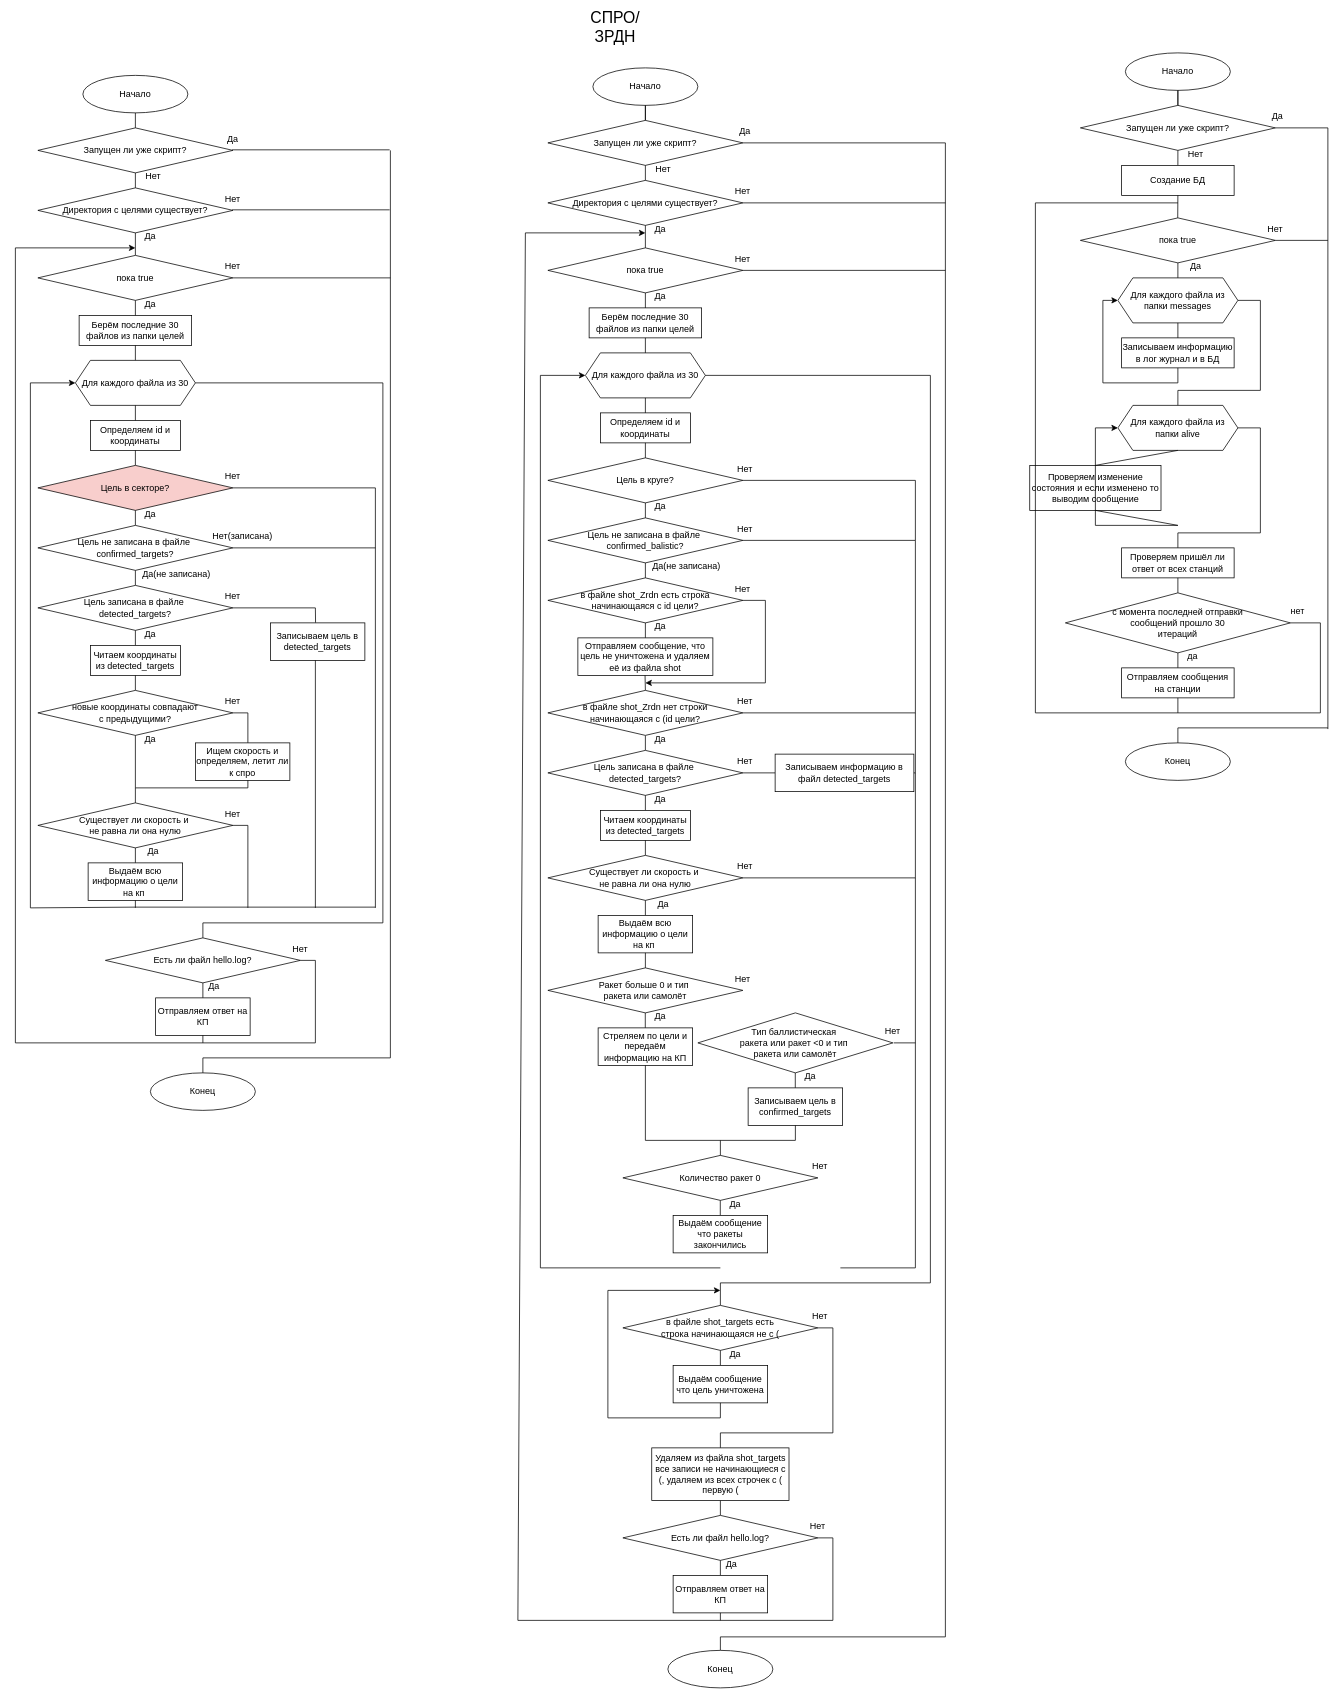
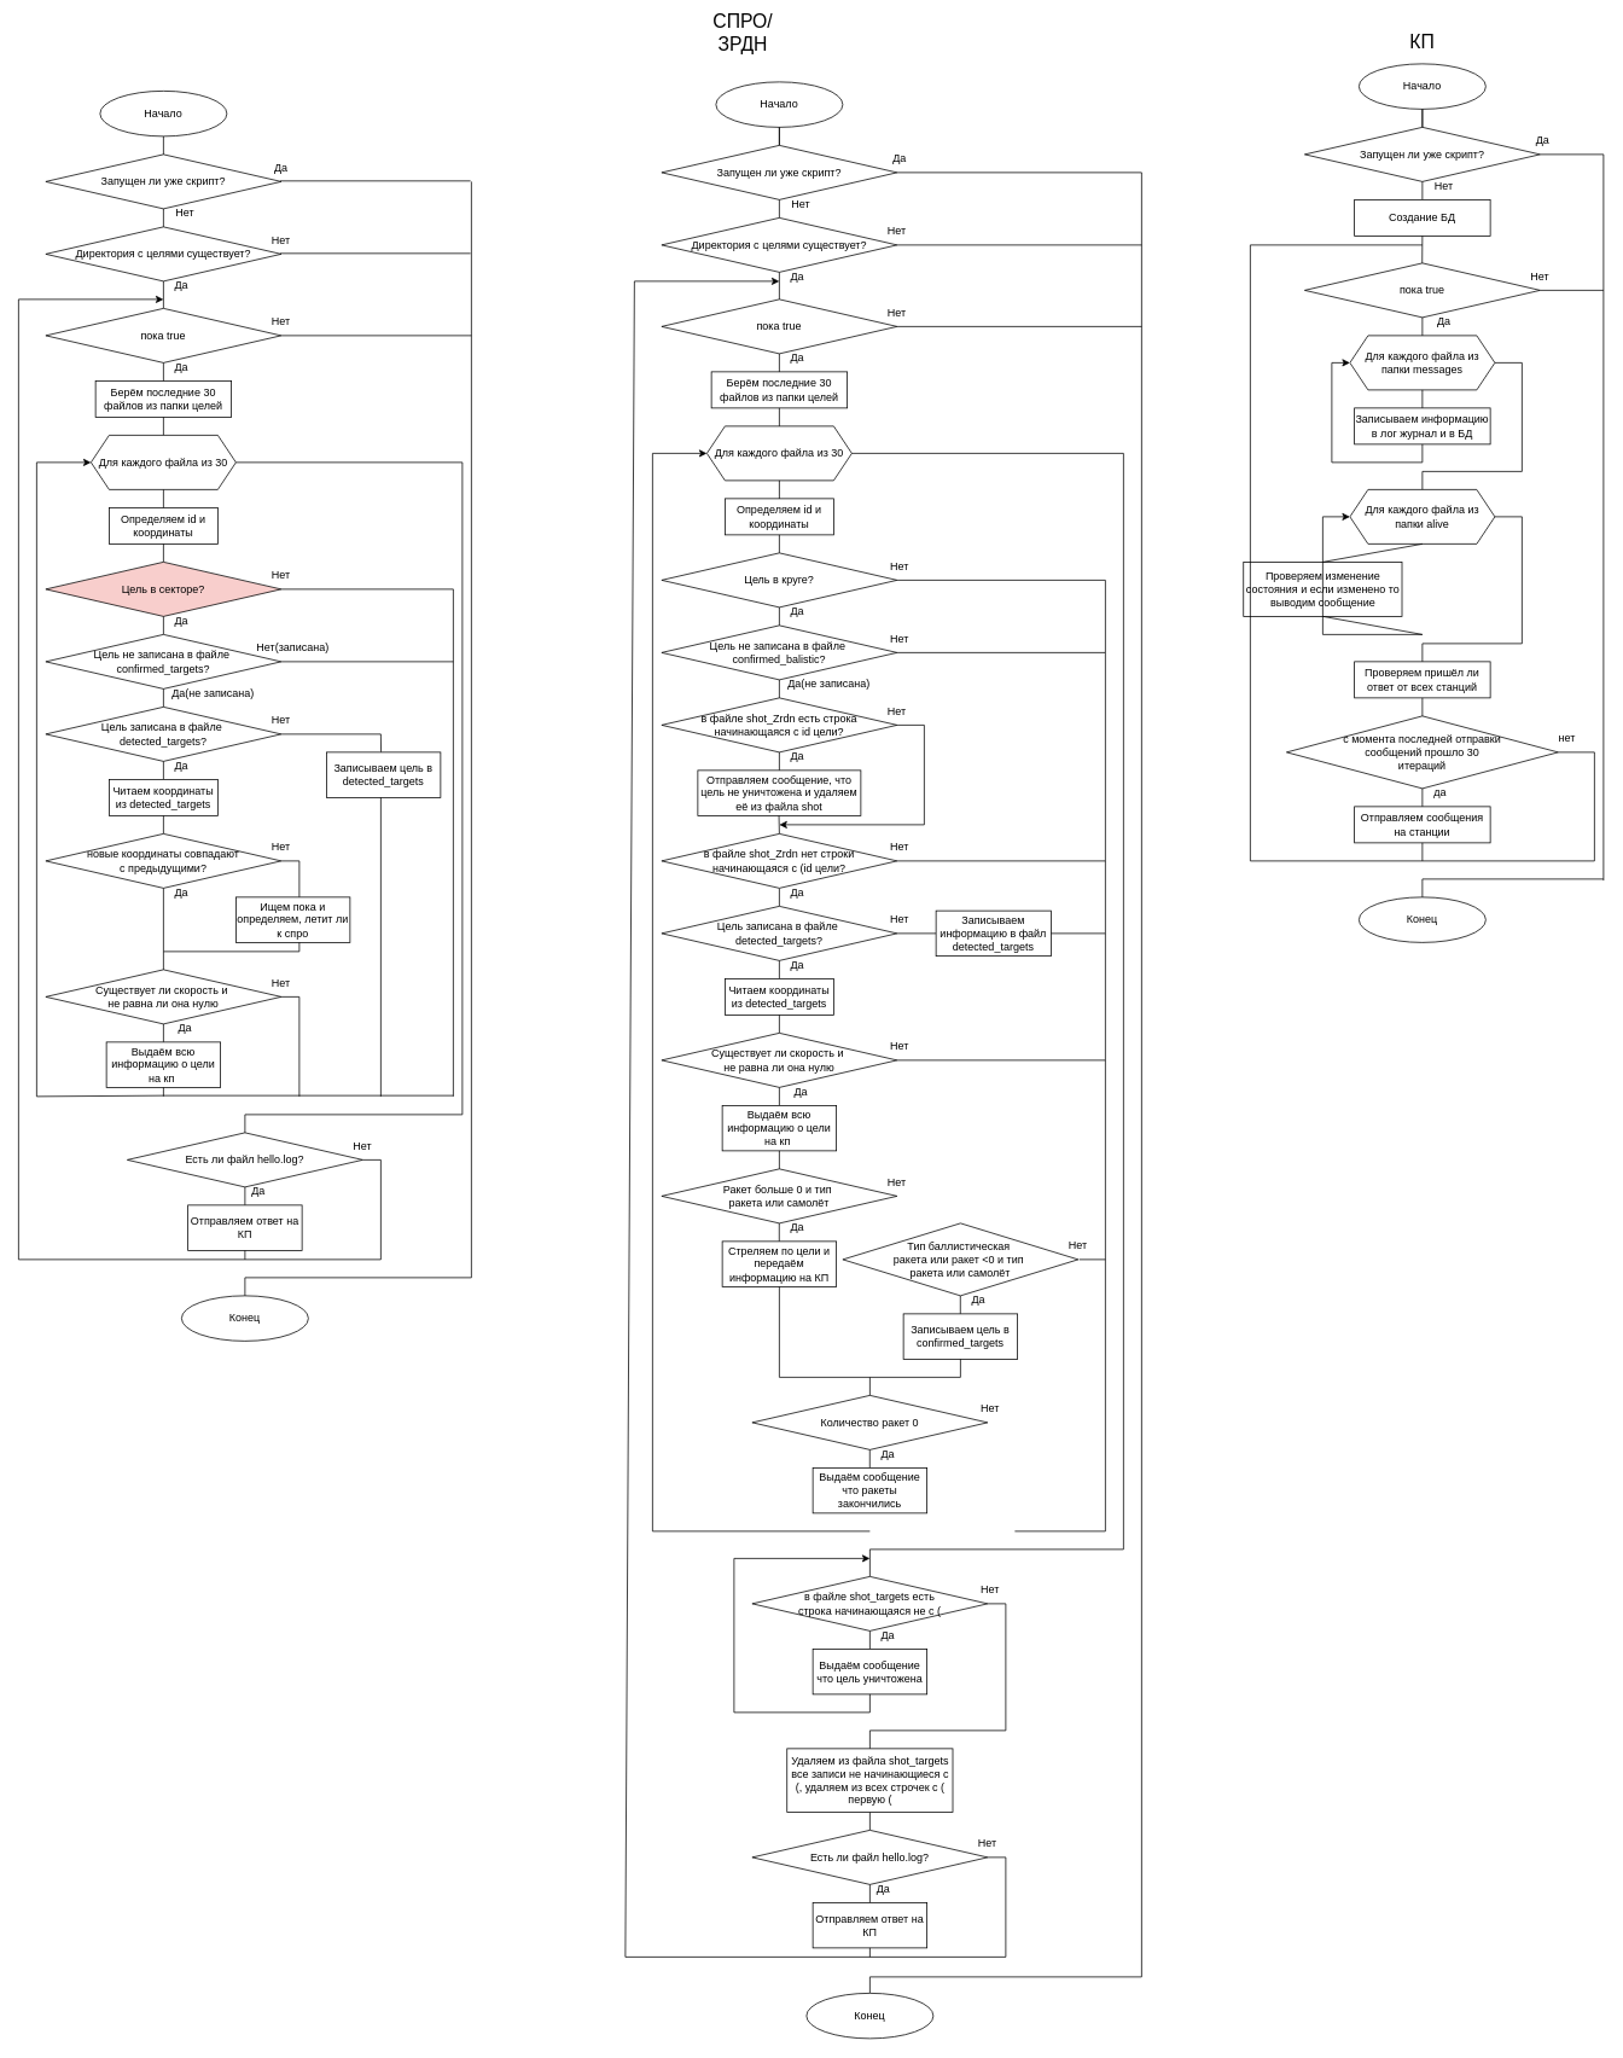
+ <mxCell id="191" value="&lt;font style=&quot;font-size: 21px;&quot;&gt;КП&lt;/font&gt;" style="text;html=1;align=center;verticalAlign=middle;whiteSpace=wrap;rounded=0;" vertex="1" parent="1"><mxGeometry x="1540" y="30" width="60" height="30" as="geometry" /></mxCell>
- <mxCell id="37" value="Ищем скорость и определяем, летит ли к спро" style="rounded=0;whiteSpace=wrap;html=1;" parent="1" vertex="1"><mxGeometry x="260" y="990" width="126" height="50" as="geometry" /></mxCell>
+ <mxCell id="37" value="Ищем пока и определяем, летит ли к спро" style="rounded=0;whiteSpace=wrap;html=1;" parent="1" vertex="1"><mxGeometry x="260" y="990" width="126" height="50" as="geometry" /></mxCell>
- <mxCell id="165" value="Записываем информацию в файл detected_targets" style="rounded=0;whiteSpace=wrap;html=1;" vertex="1" parent="1"><mxGeometry x="1033" y="1005" width="185" height="50" as="geometry" /></mxCell>
+ <mxCell id="165" value="Записываем информацию в файл detected_targets" style="rounded=0;whiteSpace=wrap;html=1;" vertex="1" parent="1"><mxGeometry x="1033" y="1005" width="127" height="50" as="geometry" /></mxCell>
